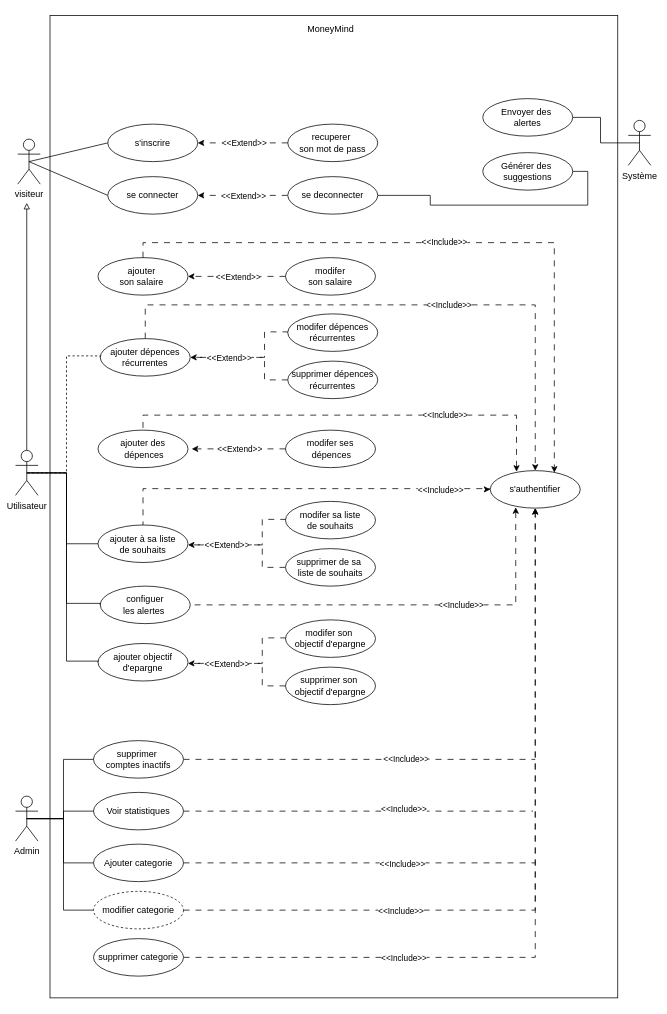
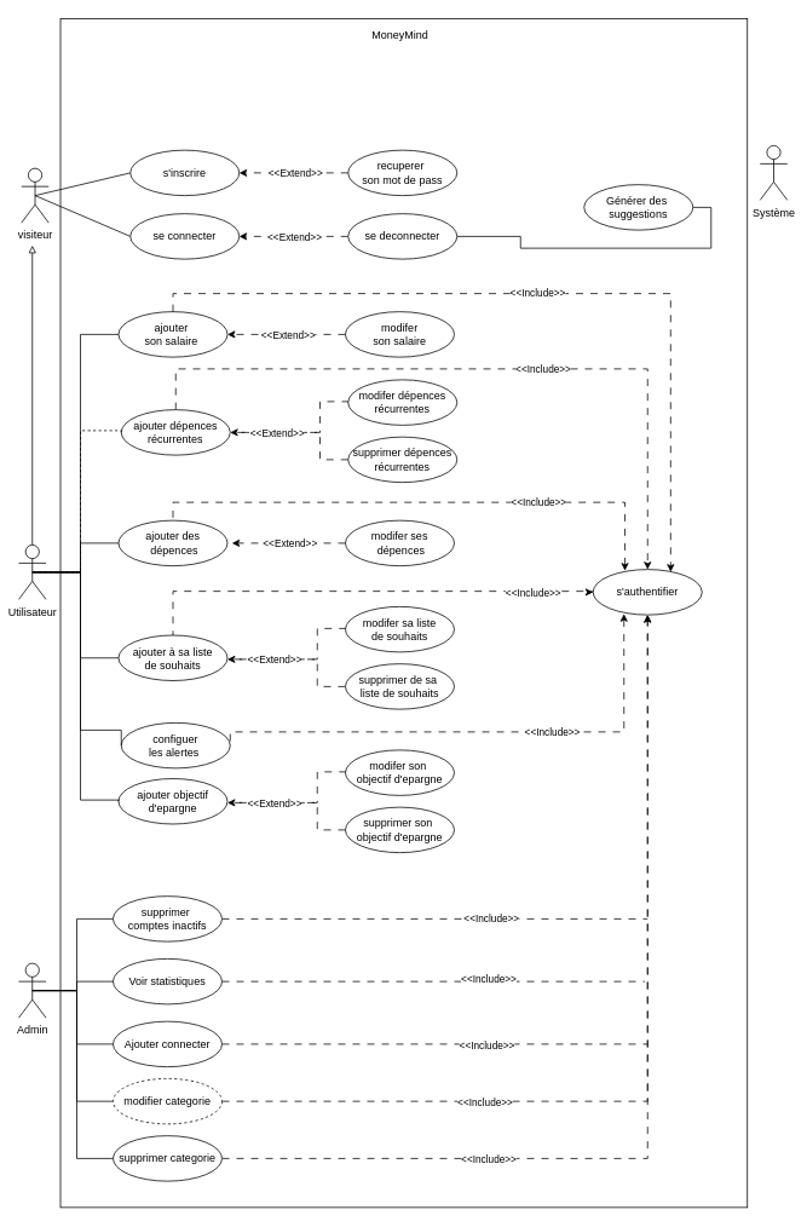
- <mxCell id="80" value="Envoyer des&amp;nbsp;&lt;div&gt;alertes&lt;/div&gt;" style="ellipse;whiteSpace=wrap;html=1;" vertex="1" parent="1"><mxGeometry x="643" y="131" width="120" height="50" as="geometry" /></mxCell>
- <mxCell id="81" style="edgeStyle=orthogonalEdgeStyle;rounded=0;orthogonalLoop=1;jettySize=auto;html=1;exitX=1;exitY=0.5;exitDx=0;exitDy=0;entryX=0.5;entryY=0.5;entryDx=0;entryDy=0;entryPerimeter=0;endArrow=none;startFill=0;" edge="1" parent="1" source="80" target="78"><mxGeometry relative="1" as="geometry" /></mxCell>
+ <mxCell id="54" style="edgeStyle=orthogonalEdgeStyle;rounded=0;orthogonalLoop=1;jettySize=auto;html=1;exitX=0;exitY=0.5;exitDx=0;exitDy=0;entryX=0.5;entryY=0.5;entryDx=0;entryDy=0;entryPerimeter=0;endArrow=none;startFill=0;" edge="1" parent="1" source="14" target="5"><mxGeometry relative="1" as="geometry"><Array as="points"><mxPoint x="88" y="368" /><mxPoint x="88" y="630" /></Array></mxGeometry></mxCell>
+ <mxCell id="56" style="edgeStyle=orthogonalEdgeStyle;rounded=0;orthogonalLoop=1;jettySize=auto;html=1;exitX=0;exitY=0.5;exitDx=0;exitDy=0;entryX=0.5;entryY=0.5;entryDx=0;entryDy=0;entryPerimeter=0;endArrow=none;startFill=0;" edge="1" parent="1" source="22" target="5"><mxGeometry relative="1" as="geometry"><Array as="points"><mxPoint x="88" y="598" /><mxPoint x="88" y="630" /></Array></mxGeometry></mxCell>
- <mxCell id="40" value="configuer&lt;div&gt;les alertes&amp;nbsp;&lt;/div&gt;" style="ellipse;whiteSpace=wrap;html=1;" vertex="1" parent="1"><mxGeometry x="133" y="781" width="120" height="50" as="geometry" /></mxCell>
+ <mxCell id="40" value="configuer&lt;div&gt;les alertes&amp;nbsp;&lt;/div&gt;" style="ellipse;whiteSpace=wrap;html=1;" vertex="1" parent="1"><mxGeometry x="133" y="796" width="120" height="50" as="geometry" /></mxCell>
- <mxCell id="66" value="Ajouter categorie" style="ellipse;whiteSpace=wrap;html=1;" vertex="1" parent="1"><mxGeometry x="124" y="1125" width="120" height="50" as="geometry" /></mxCell>
+ <mxCell id="66" value="Ajouter connecter" style="ellipse;whiteSpace=wrap;html=1;" vertex="1" parent="1"><mxGeometry x="124" y="1125" width="120" height="50" as="geometry" /></mxCell>
+ <mxCell id="74" style="edgeStyle=orthogonalEdgeStyle;rounded=0;orthogonalLoop=1;jettySize=auto;html=1;exitX=0;exitY=0.5;exitDx=0;exitDy=0;entryX=0.5;entryY=0.5;entryDx=0;entryDy=0;entryPerimeter=0;endArrow=none;startFill=0;" edge="1" parent="1" source="72" target="6"><mxGeometry relative="1" as="geometry"><Array as="points"><mxPoint x="84" y="1276" /><mxPoint x="84" y="1091" /></Array></mxGeometry></mxCell>
